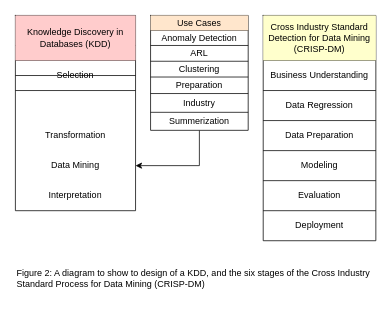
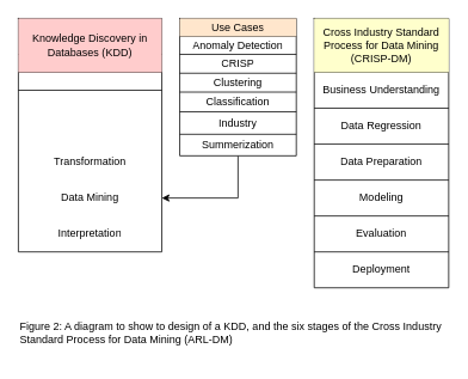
- <mxCell id="21" value="Cross Industry Standard Detection for Data Mining (CRISP-DM)" style="shape=partialRectangle;html=1;whiteSpace=wrap;connectable=0;overflow=hidden;top=0;left=0;bottom=0;right=0;fillColor=#FFFFCC;" parent="20" vertex="1"><mxGeometry width="150" height="60" as="geometry" /></mxCell>
+ <mxCell id="21" value="Cross Industry Standard Process for Data Mining (CRISP-DM)" style="shape=partialRectangle;html=1;whiteSpace=wrap;connectable=0;overflow=hidden;top=0;left=0;bottom=0;right=0;fillColor=#FFFFCC;" parent="20" vertex="1"><mxGeometry width="150" height="60" as="geometry" /></mxCell>
- <mxCell id="9" value="ARL" style="shape=partialRectangle;html=1;whiteSpace=wrap;connectable=0;overflow=hidden;fillColor=none;top=0;left=0;bottom=0;right=0;" parent="8" vertex="1"><mxGeometry width="130" height="21" as="geometry" /></mxCell>
+ <mxCell id="9" value="CRISP" style="shape=partialRectangle;html=1;whiteSpace=wrap;connectable=0;overflow=hidden;fillColor=none;top=0;left=0;bottom=0;right=0;" parent="8" vertex="1"><mxGeometry width="130" height="21" as="geometry" /></mxCell>
- <mxCell id="38" value="Selection" style="shape=partialRectangle;html=1;whiteSpace=wrap;connectable=0;overflow=hidden;fillColor=none;top=0;left=0;bottom=0;right=0;" parent="37" vertex="1"><mxGeometry width="160" height="40" as="geometry" /></mxCell>
- <mxCell id="13" value="Preparation" style="shape=partialRectangle;html=1;whiteSpace=wrap;connectable=0;overflow=hidden;fillColor=none;top=0;left=0;bottom=0;right=0;" parent="12" vertex="1"><mxGeometry width="130" height="22" as="geometry" /></mxCell>
+ <mxCell id="13" value="Classification" style="shape=partialRectangle;html=1;whiteSpace=wrap;connectable=0;overflow=hidden;fillColor=none;top=0;left=0;bottom=0;right=0;" parent="12" vertex="1"><mxGeometry width="130" height="22" as="geometry" /></mxCell>
- <mxCell id="18" value="&lt;div align=&quot;left&quot;&gt;Figure 2: A diagram to show to design of a KDD, and the six stages of the Cross Industry Standard Process for Data Mining (CRISP-DM)&lt;br&gt;&lt;/div&gt;" style="text;html=1;strokeColor=none;fillColor=none;align=left;verticalAlign=middle;whiteSpace=wrap;rounded=0;" parent="1" vertex="1"><mxGeometry x="20" y="340" width="480" height="60" as="geometry" /></mxCell>
+ <mxCell id="18" value="&lt;div align=&quot;left&quot;&gt;Figure 2: A diagram to show to design of a KDD, and the six stages of the Cross Industry Standard Process for Data Mining (ARL-DM)&lt;br&gt;&lt;/div&gt;" style="text;html=1;strokeColor=none;fillColor=none;align=left;verticalAlign=middle;whiteSpace=wrap;rounded=0;" parent="1" vertex="1"><mxGeometry x="20" y="340" width="480" height="60" as="geometry" /></mxCell>
